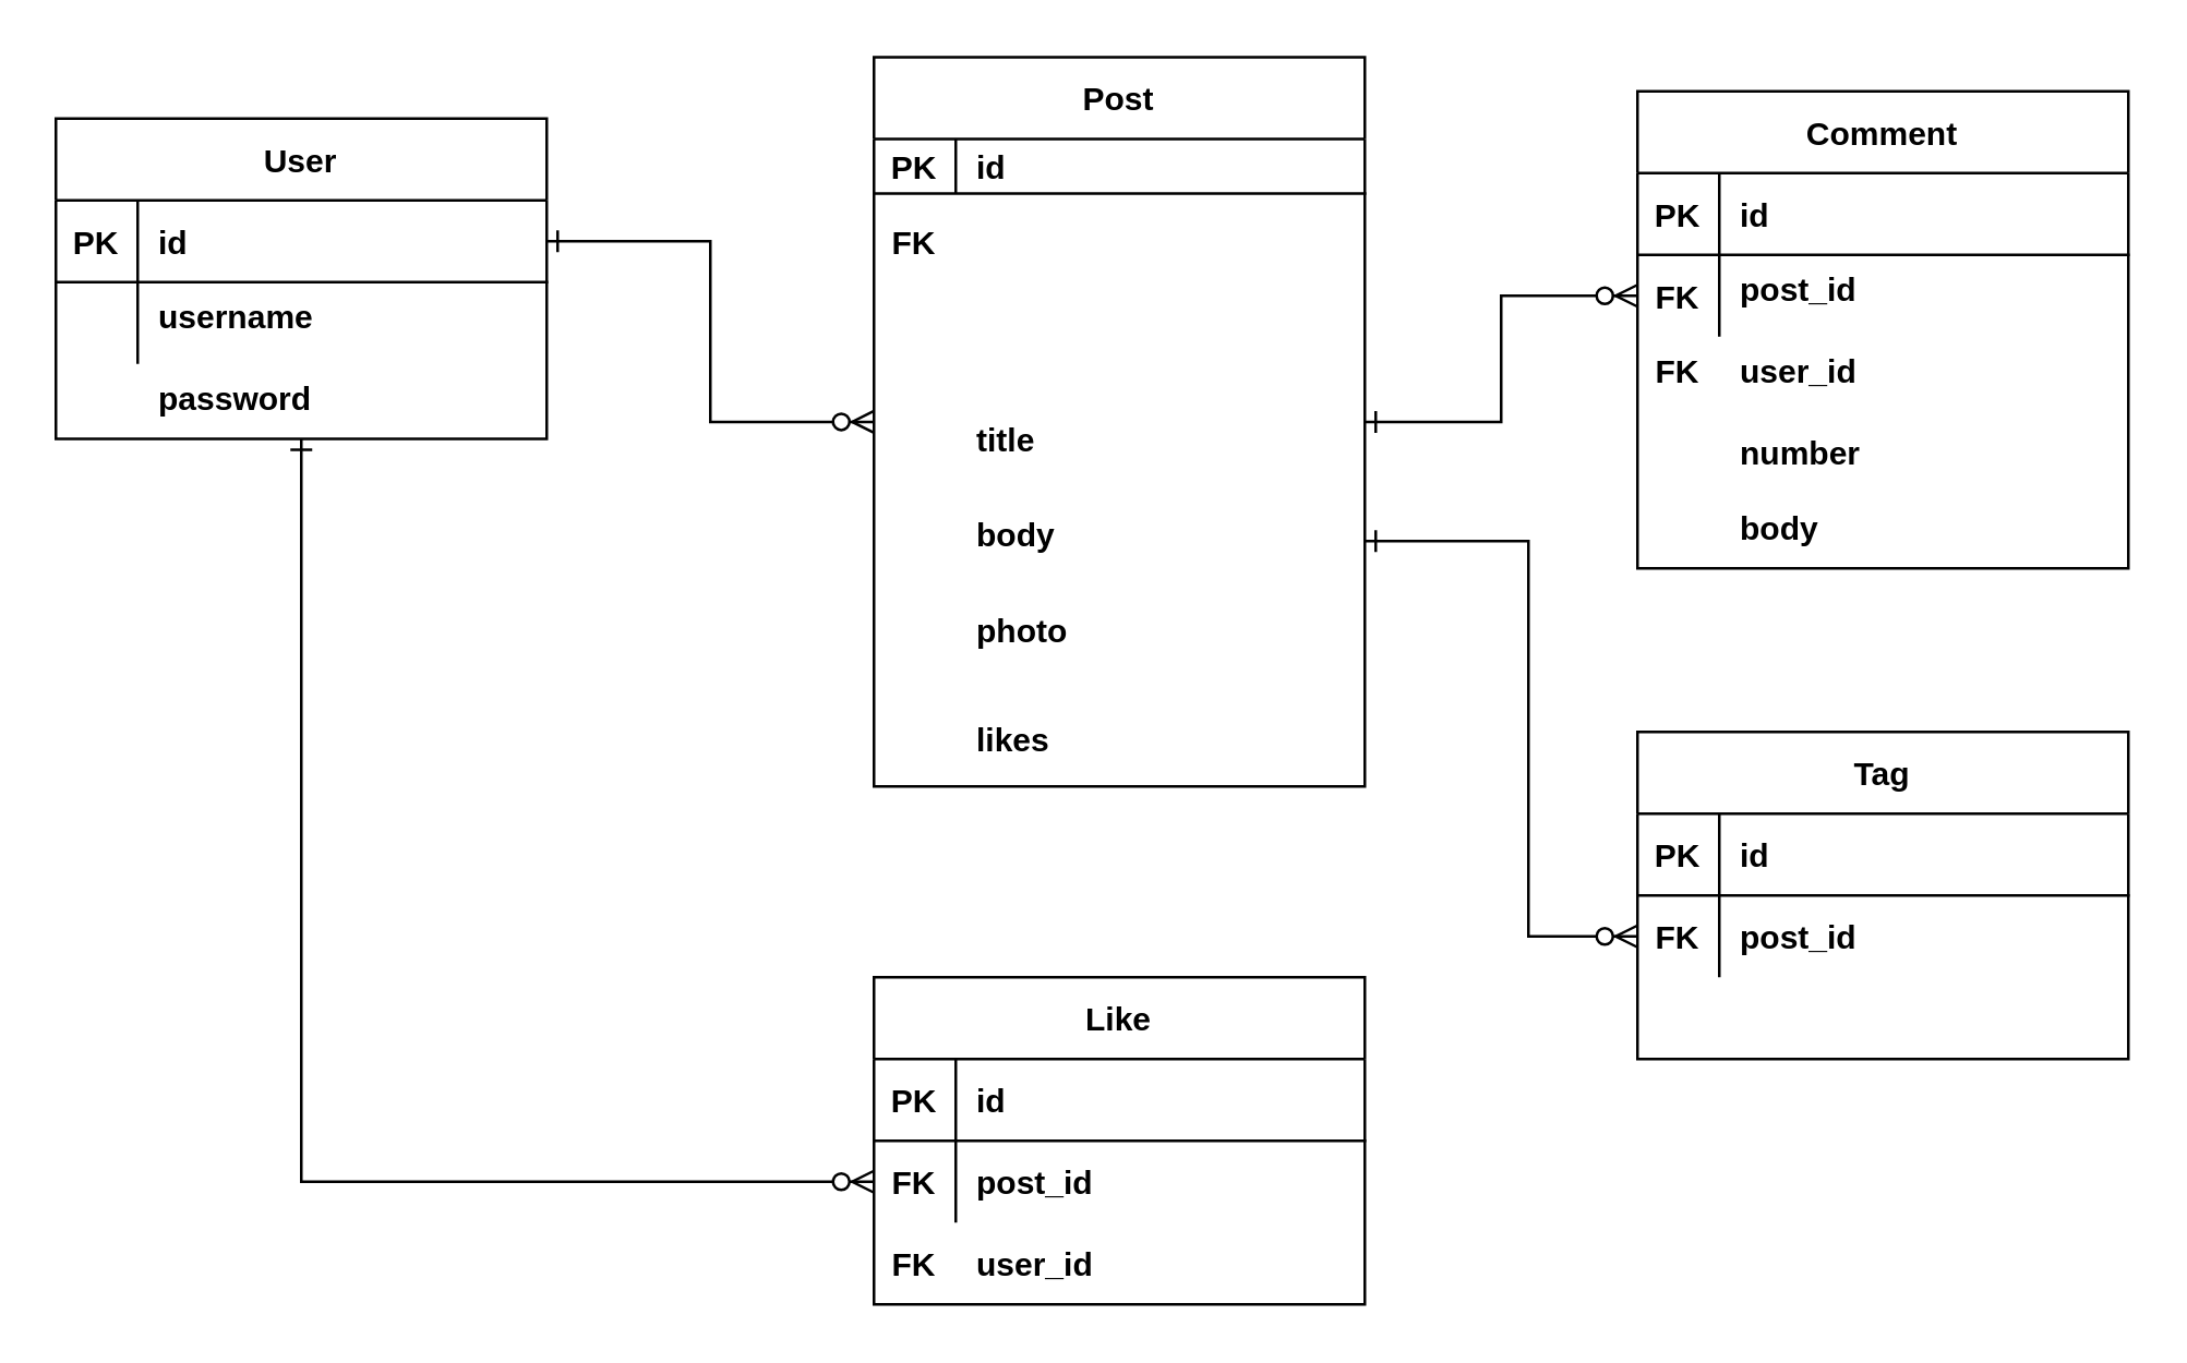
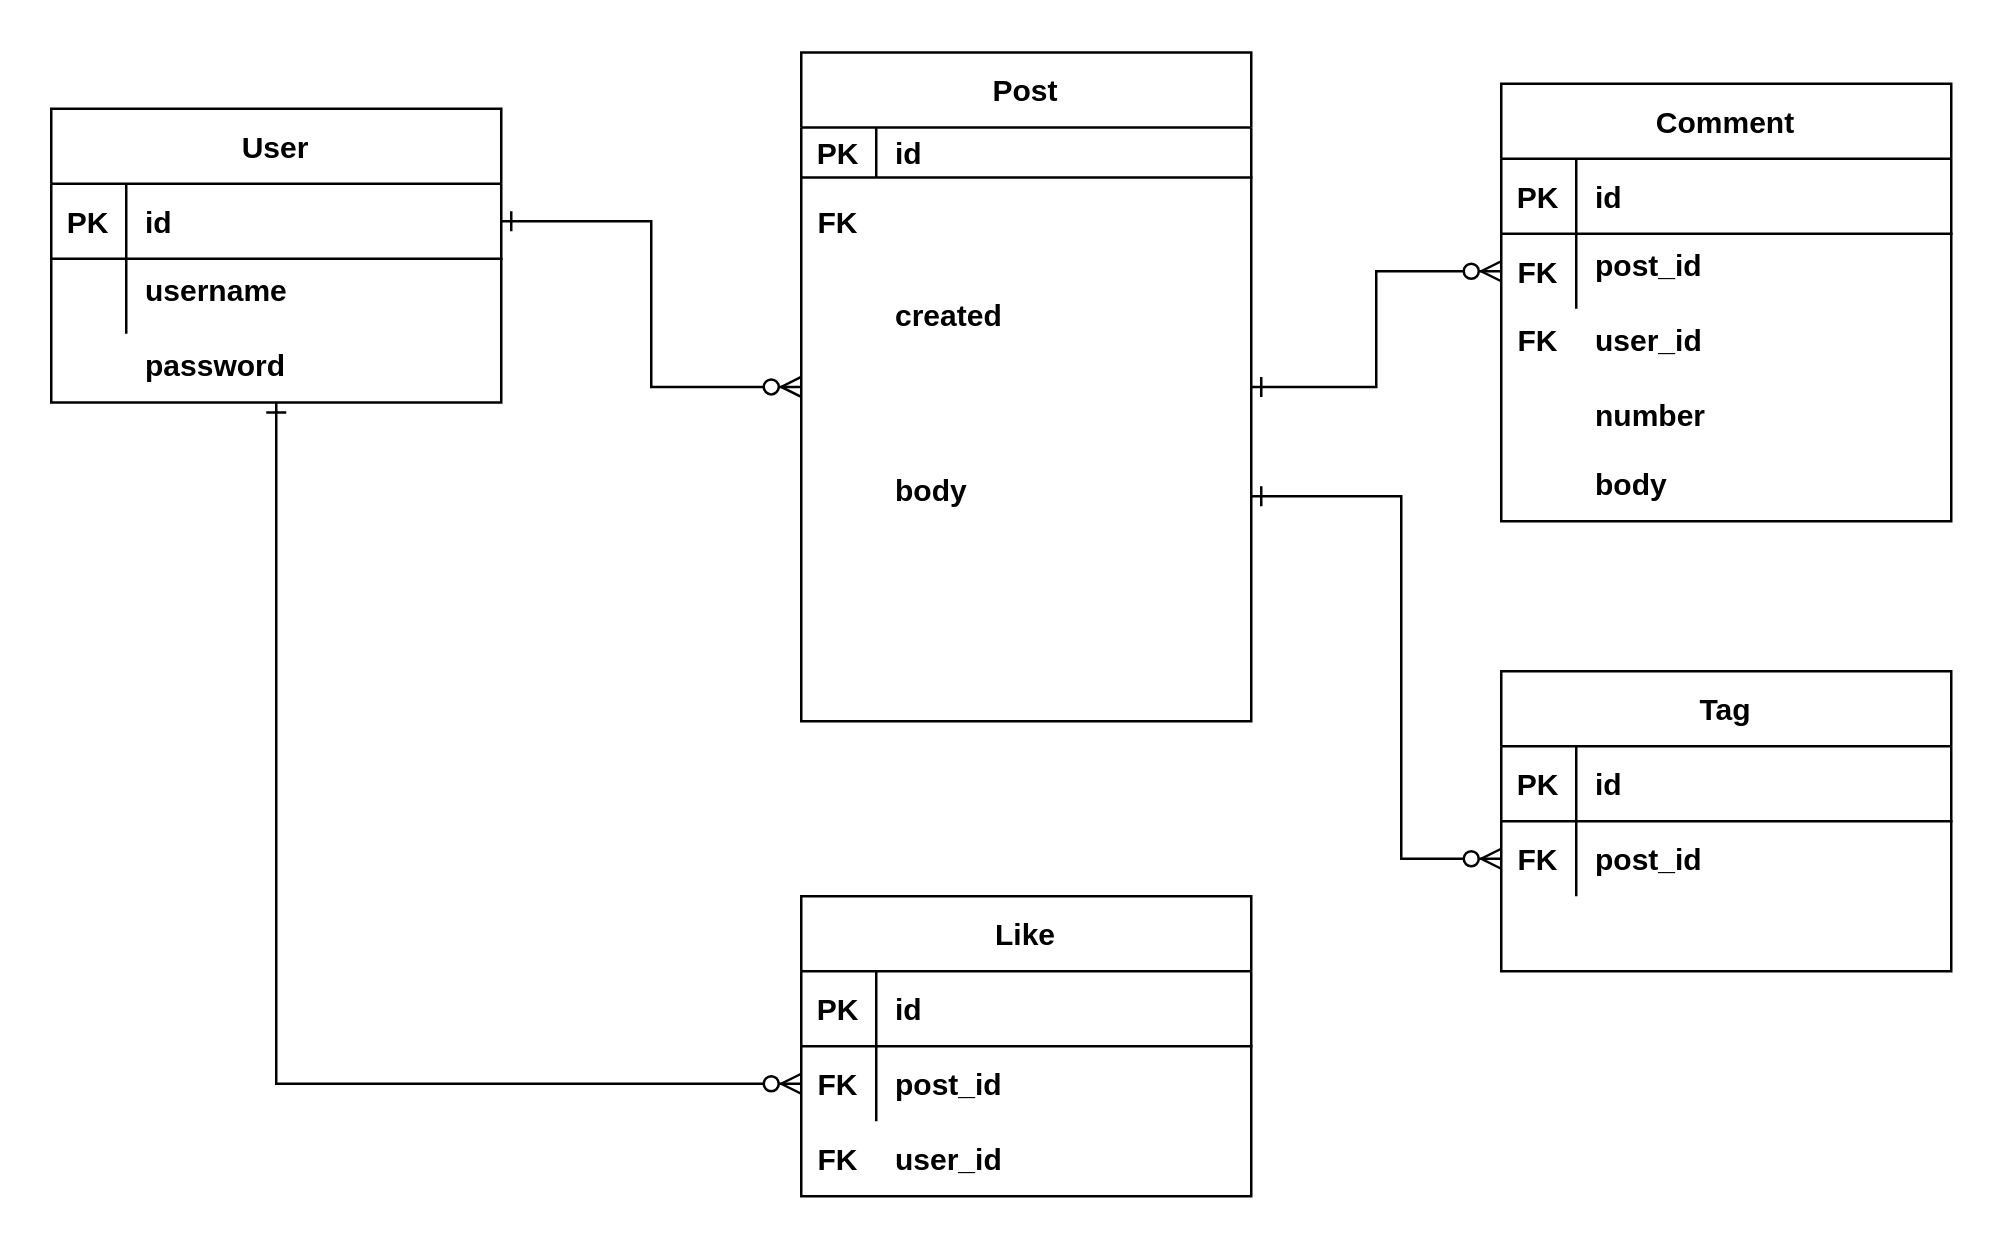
+ <mxCell id="18" value="created" style="shape=partialRectangle;connectable=0;fillColor=none;top=0;left=0;bottom=0;right=0;align=left;spacingLeft=6;overflow=hidden;fontStyle=1" parent="1" vertex="1"><mxGeometry x="350" y="108" width="150" height="35" as="geometry" /></mxCell>
- <mxCell id="19" value="title" style="shape=partialRectangle;connectable=0;fillColor=none;top=0;left=0;bottom=0;right=0;align=left;spacingLeft=6;overflow=hidden;fontStyle=1" parent="1" vertex="1"><mxGeometry x="350" y="143" width="150" height="35" as="geometry" /></mxCell>
- <mxCell id="34" value="photo" style="shape=partialRectangle;connectable=0;fillColor=none;top=0;left=0;bottom=0;right=0;align=left;spacingLeft=6;overflow=hidden;fontStyle=1" parent="1" vertex="1"><mxGeometry x="350" y="213" width="150" height="35" as="geometry" /></mxCell>
- <mxCell id="42" value="likes" style="shape=partialRectangle;connectable=0;fillColor=none;top=0;left=0;bottom=0;right=0;align=left;spacingLeft=6;overflow=hidden;fontStyle=1" parent="1" vertex="1"><mxGeometry x="350" y="253" width="150" height="35" as="geometry" /></mxCell>
